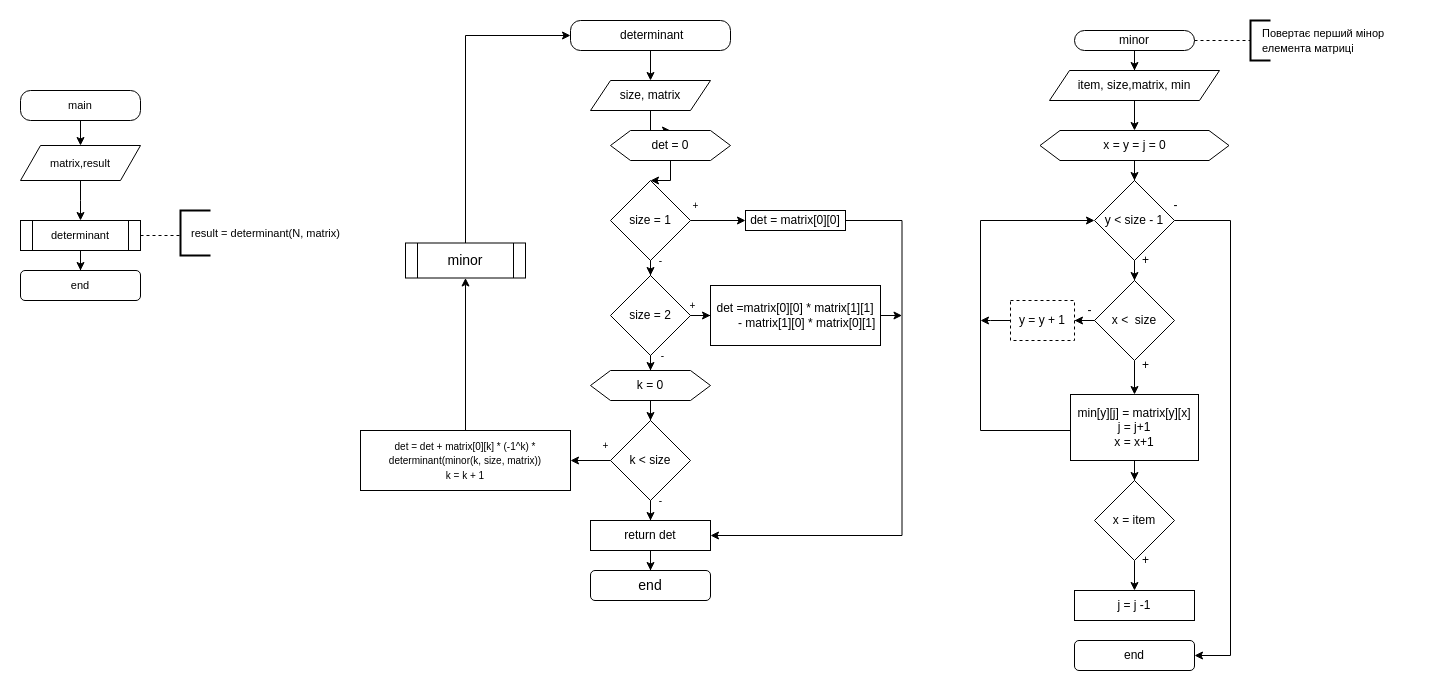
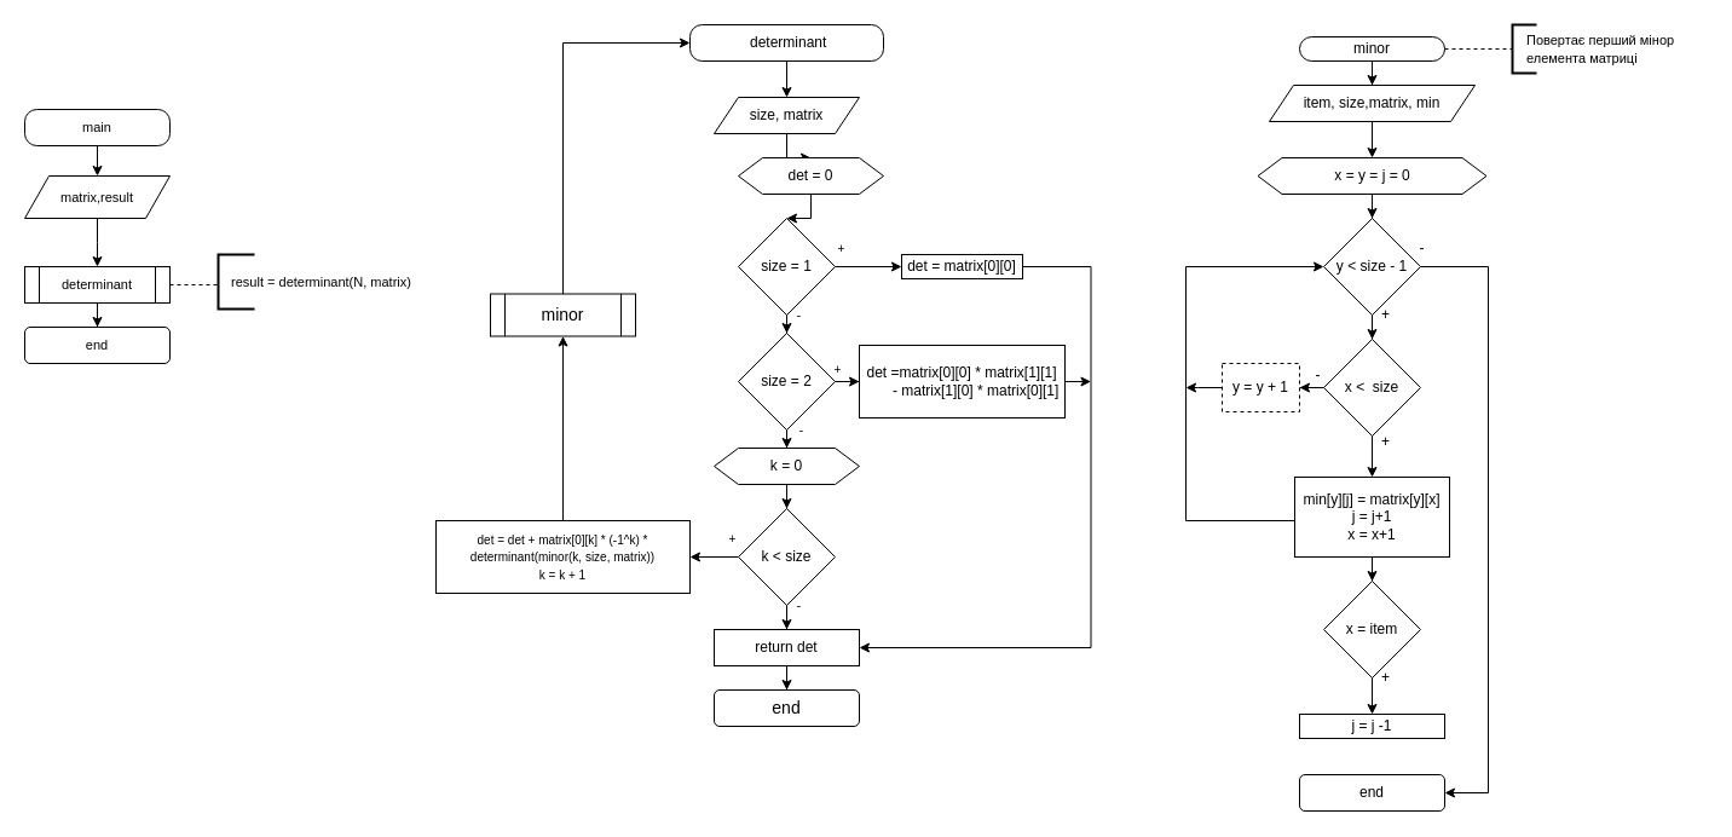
- <mxCell id="19" value="j = j -1" style="whiteSpace=wrap;html=1;rounded=0;" parent="1" vertex="1"><mxGeometry x="1074" y="590" width="120" height="30" as="geometry" /></mxCell>
+ <mxCell id="19" value="j = j -1" style="whiteSpace=wrap;html=1;rounded=0;" parent="1" vertex="1"><mxGeometry x="1074" y="590" width="120" height="20" as="geometry" /></mxCell>
